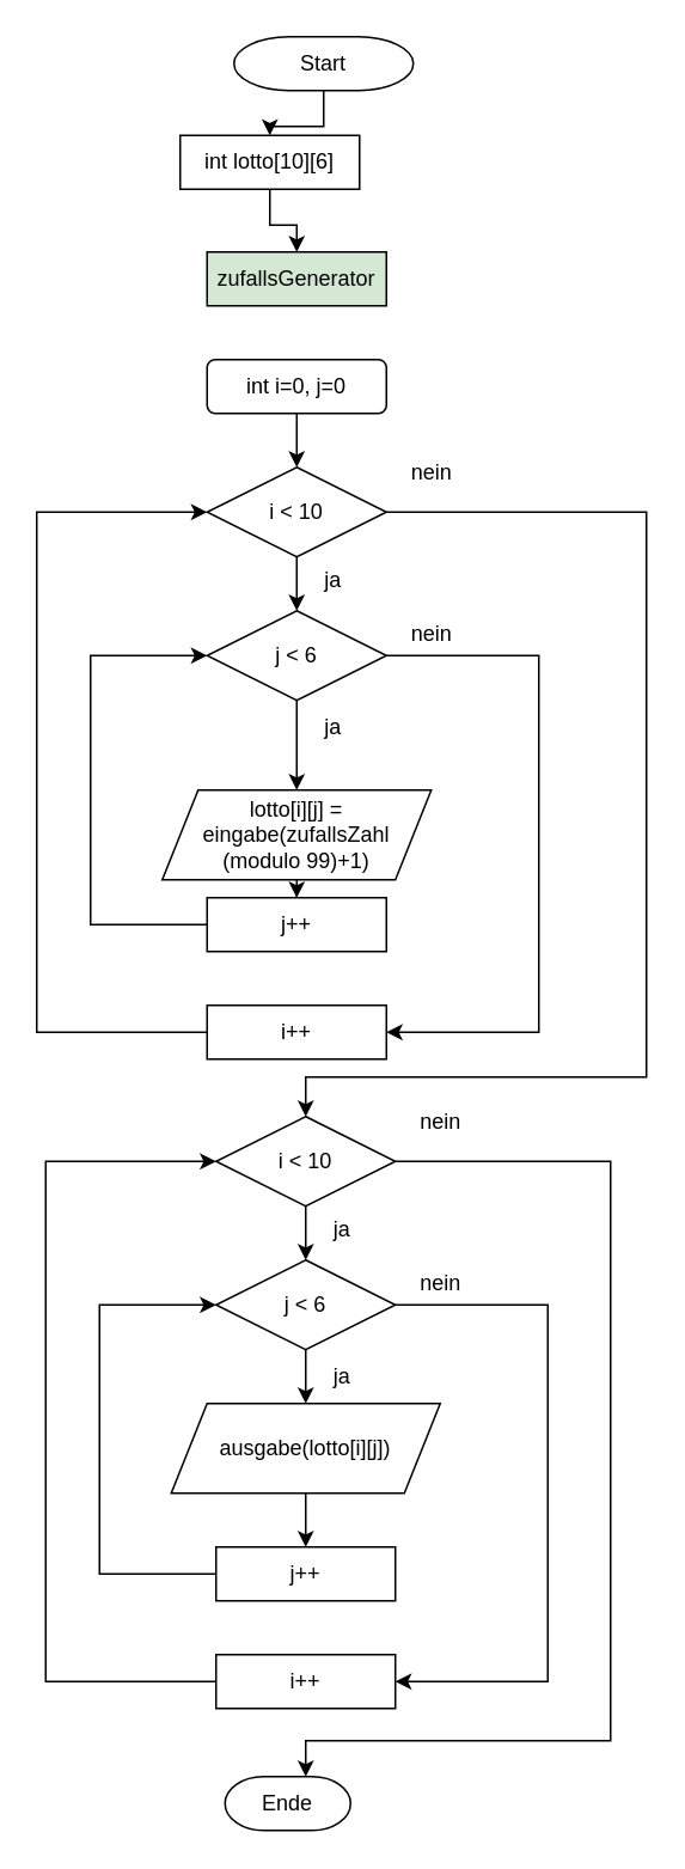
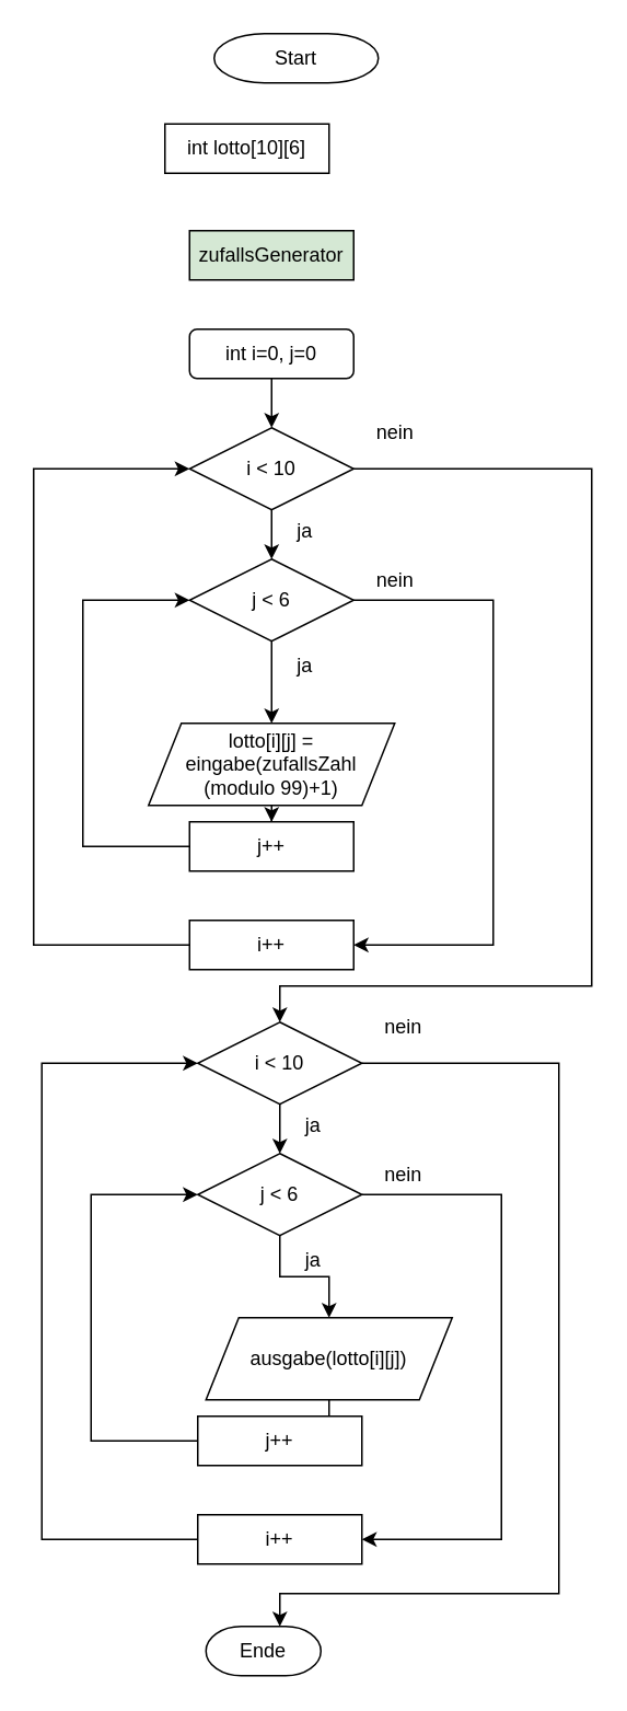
- <mxCell id="2" style="edgeStyle=orthogonalEdgeStyle;rounded=0;orthogonalLoop=1;jettySize=auto;html=1;" edge="1" parent="1" source="3" target="6"><mxGeometry relative="1" as="geometry" /></mxCell>
- <mxCell id="5" style="edgeStyle=orthogonalEdgeStyle;rounded=0;orthogonalLoop=1;jettySize=auto;html=1;" edge="1" parent="1" source="6" target="7"><mxGeometry relative="1" as="geometry" /></mxCell>
- <mxCell id="27" value="ausgabe(lotto[i][j])" style="shape=parallelogram;perimeter=parallelogramPerimeter;whiteSpace=wrap;html=1;fixedSize=1;" vertex="1" parent="1"><mxGeometry x="95" y="782" width="150" height="50" as="geometry" /></mxCell>
+ <mxCell id="27" value="ausgabe(lotto[i][j])" style="shape=parallelogram;perimeter=parallelogramPerimeter;whiteSpace=wrap;html=1;fixedSize=1;" vertex="1" parent="1"><mxGeometry x="125" y="802" width="150" height="50" as="geometry" /></mxCell>
